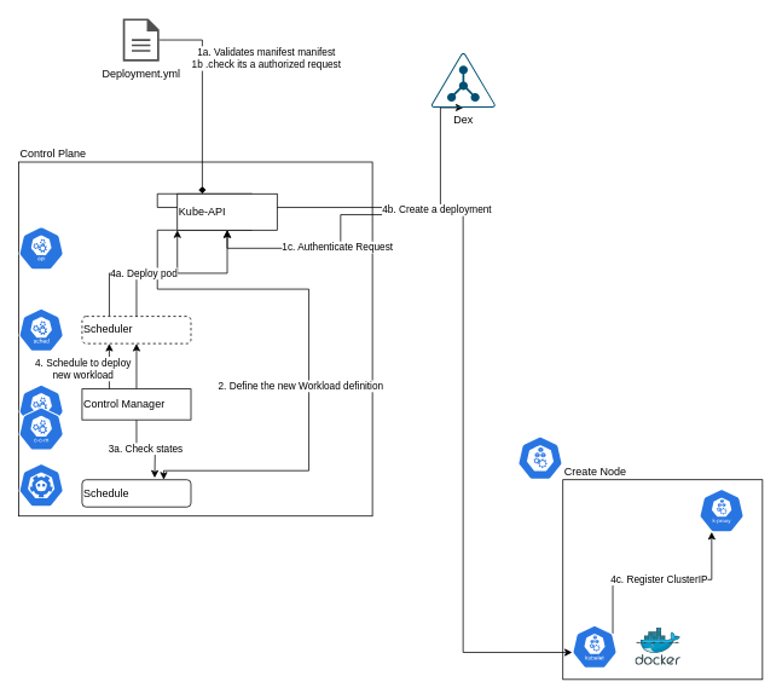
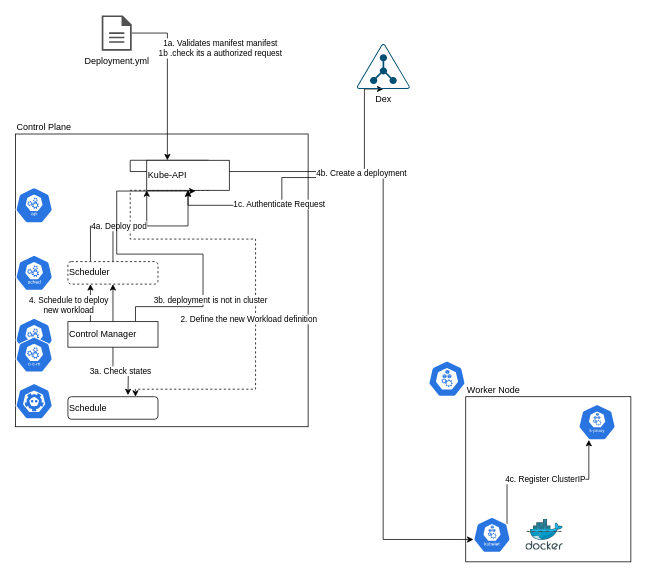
- <mxCell id="32" style="edgeStyle=orthogonalEdgeStyle;rounded=0;orthogonalLoop=1;jettySize=auto;html=1;entryX=0.25;entryY=0;entryDx=0;entryDy=0;endArrow=diamond;" edge="1" parent="1" source="34" target="10"><mxGeometry relative="1" as="geometry" /></mxCell>
+ <mxCell id="32" style="edgeStyle=orthogonalEdgeStyle;rounded=0;orthogonalLoop=1;jettySize=auto;html=1;entryX=0.25;entryY=0;entryDx=0;entryDy=0;" edge="1" parent="1" source="34" target="10"><mxGeometry relative="1" as="geometry" /></mxCell>
+ <mxCell id="15" style="edgeStyle=orthogonalEdgeStyle;rounded=0;orthogonalLoop=1;jettySize=auto;html=1;exitX=0.75;exitY=0;exitDx=0;exitDy=0;entryX=0.591;entryY=1.025;entryDx=0;entryDy=0;entryPerimeter=0;startArrow=none;startFill=0;" edge="1" parent="1" source="20" target="10"><mxGeometry relative="1" as="geometry"><Array as="points"><mxPoint x="180" y="408" /><mxPoint x="270" y="408" /><mxPoint x="270" y="338" /><mxPoint x="155" y="338" /></Array></mxGeometry></mxCell>
+ <mxCell id="16" value="3b. deployment is not in cluster" style="edgeLabel;html=1;align=center;verticalAlign=middle;resizable=0;points=[];" vertex="1" connectable="0" parent="15"><mxGeometry x="-0.714" relative="1" as="geometry"><mxPoint x="50" y="-10" as="offset" /></mxGeometry></mxCell>
- <mxCell id="6" style="edgeStyle=orthogonalEdgeStyle;rounded=0;orthogonalLoop=1;jettySize=auto;html=1;startArrow=none;startFill=0;exitX=0.75;exitY=1;exitDx=0;exitDy=0;entryX=0.75;entryY=0;entryDx=0;entryDy=0;" edge="1" parent="1" source="10" target="21"><mxGeometry relative="1" as="geometry"><Array as="points"><mxPoint x="173" y="318" /><mxPoint x="340" y="318" /><mxPoint x="340" y="518" /><mxPoint x="180" y="518" /></Array></mxGeometry></mxCell>
+ <mxCell id="6" style="edgeStyle=orthogonalEdgeStyle;rounded=0;orthogonalLoop=1;jettySize=auto;html=1;startArrow=none;startFill=0;exitX=0.75;exitY=1;exitDx=0;exitDy=0;entryX=0.75;entryY=0;entryDx=0;entryDy=0;dashed=1;" edge="1" parent="1" source="10" target="21"><mxGeometry relative="1" as="geometry"><Array as="points"><mxPoint x="173" y="318" /><mxPoint x="340" y="318" /><mxPoint x="340" y="518" /><mxPoint x="180" y="518" /></Array></mxGeometry></mxCell>
- <mxCell id="3" value="Create Node" style="whiteSpace=wrap;html=1;aspect=fixed;align=left;labelPosition=center;verticalLabelPosition=top;verticalAlign=bottom;" vertex="1" parent="1"><mxGeometry x="620" y="528" width="220" height="220" as="geometry" /></mxCell>
+ <mxCell id="3" value="Worker Node" style="whiteSpace=wrap;html=1;aspect=fixed;align=left;labelPosition=center;verticalLabelPosition=top;verticalAlign=bottom;" vertex="1" parent="1"><mxGeometry x="620" y="528" width="220" height="220" as="geometry" /></mxCell>
